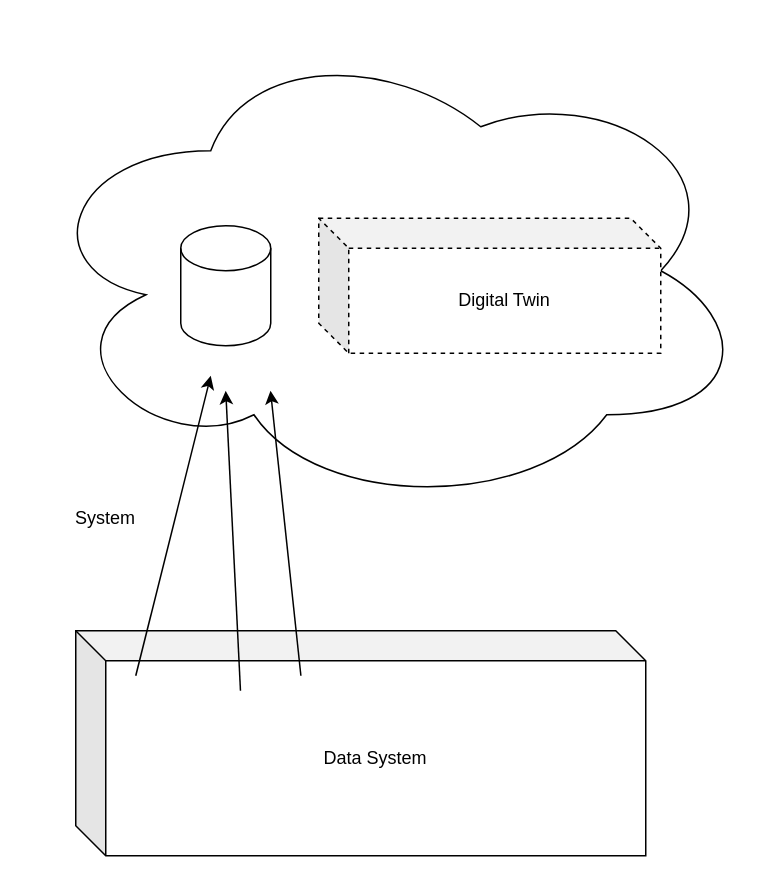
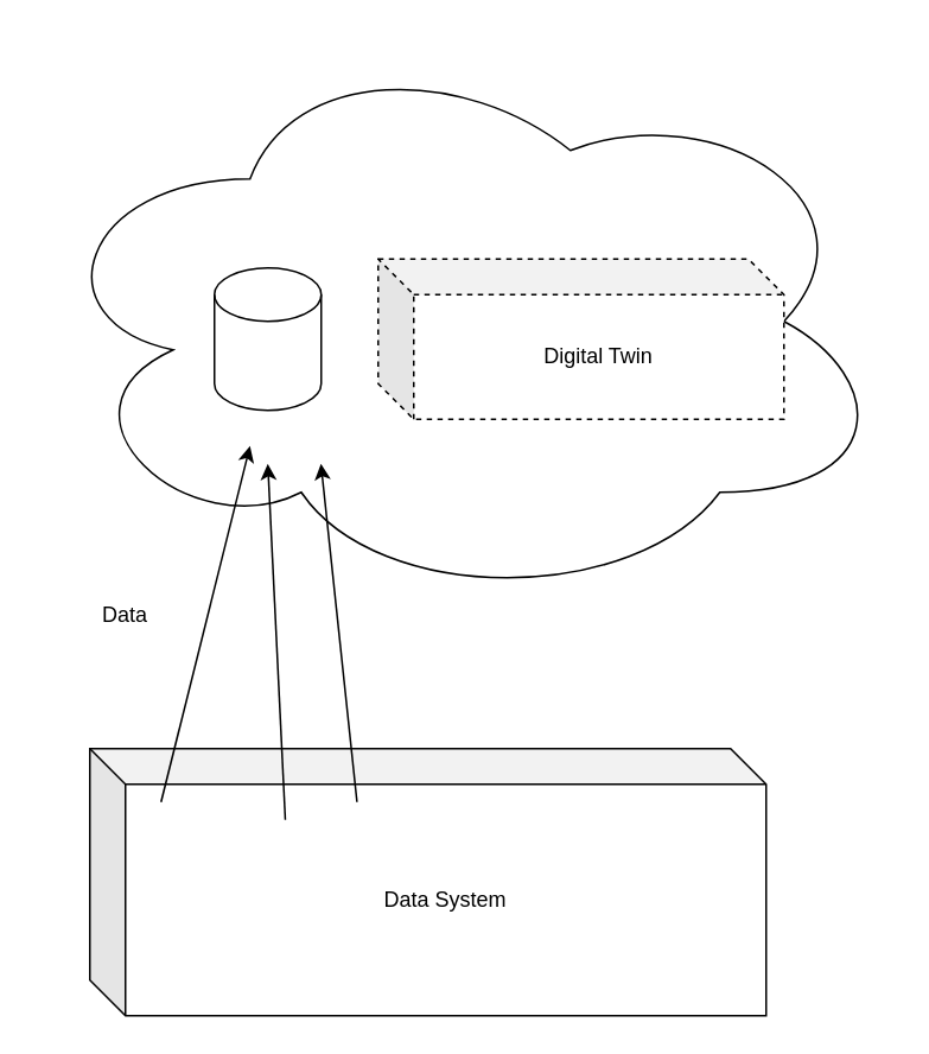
- <mxCell id="8" value="System" style="text;html=1;strokeColor=none;fillColor=none;align=center;verticalAlign=middle;whiteSpace=wrap;rounded=0;" parent="1" vertex="1"><mxGeometry x="40" y="330" width="60" height="30" as="geometry" /></mxCell>
+ <mxCell id="8" value="Data" style="text;html=1;strokeColor=none;fillColor=none;align=center;verticalAlign=middle;whiteSpace=wrap;rounded=0;" parent="1" vertex="1"><mxGeometry x="40" y="330" width="60" height="30" as="geometry" /></mxCell>
